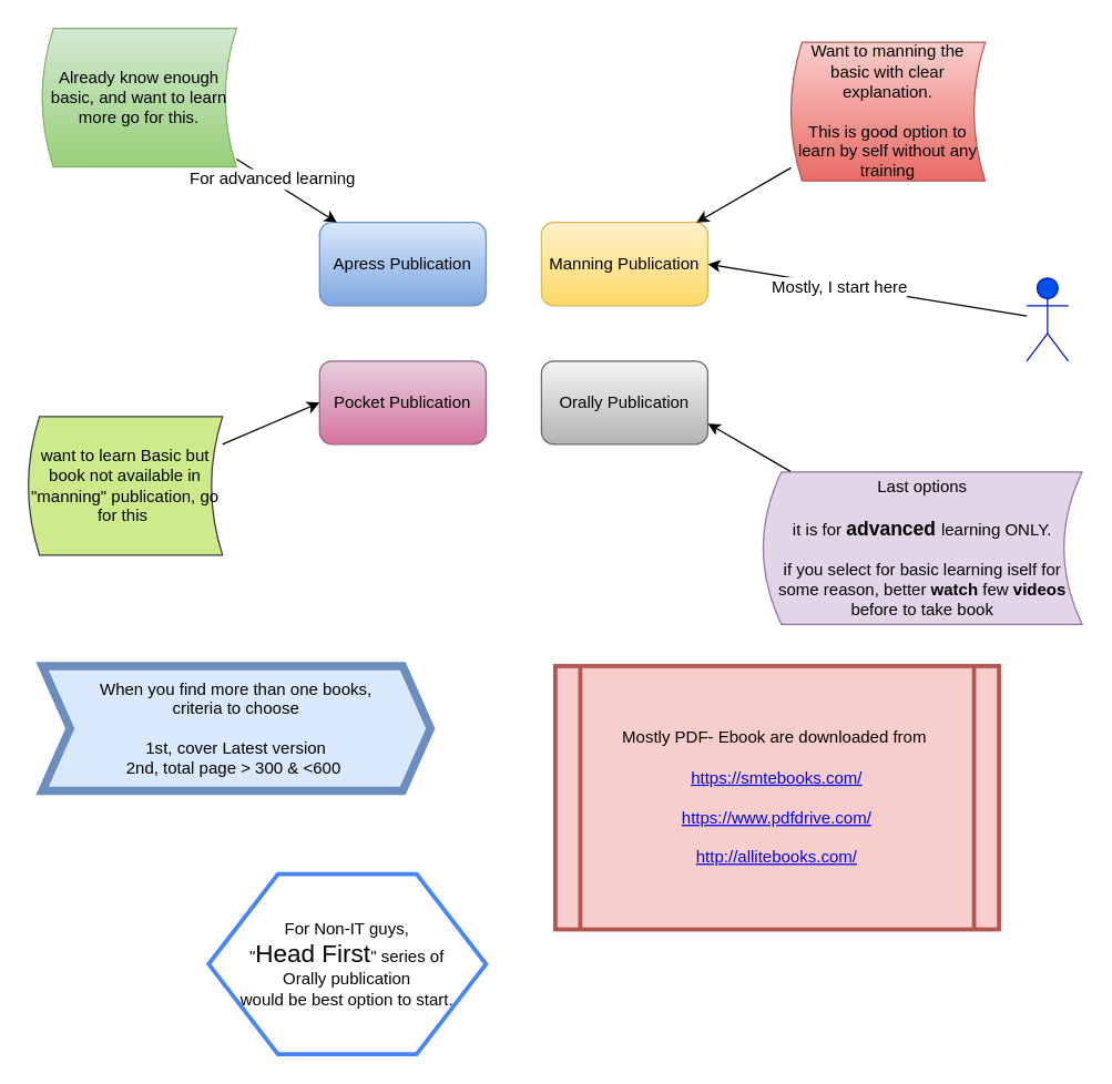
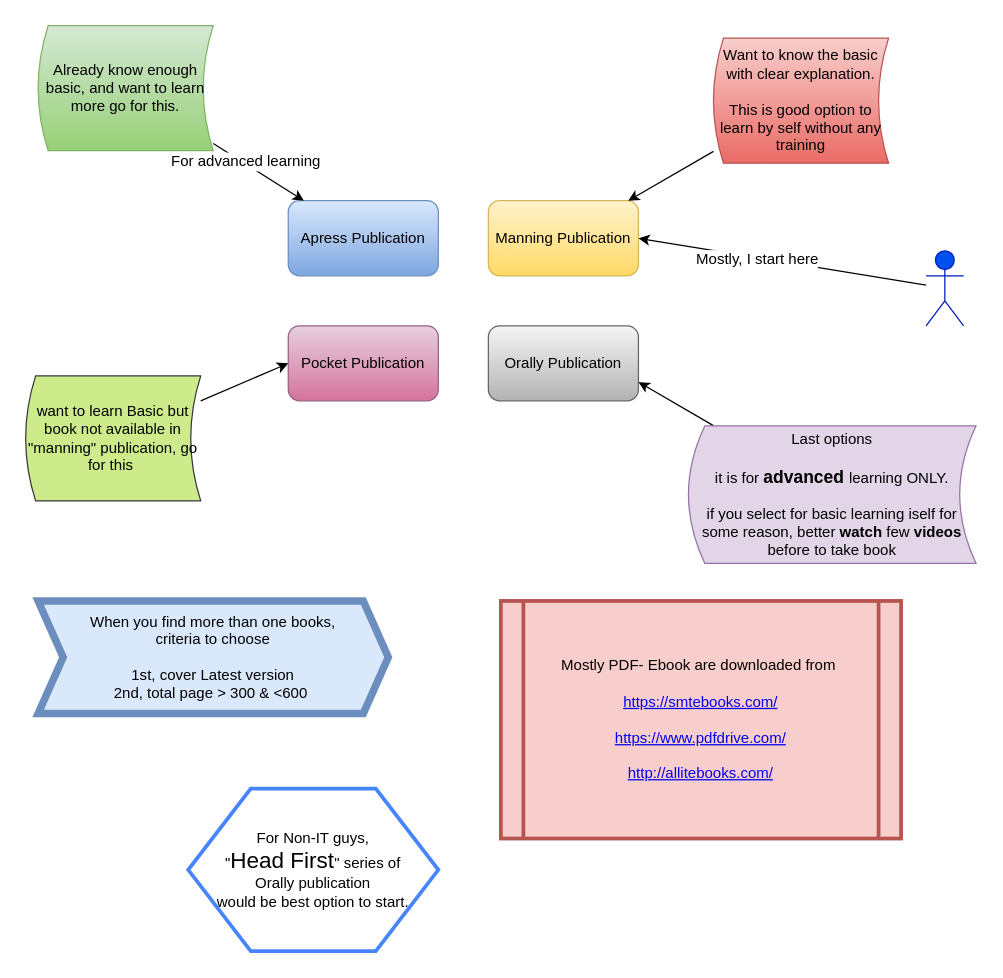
- <mxCell id="10" value="Want to manning the basic with clear explanation.&lt;br&gt;&lt;br&gt;This is good option to learn by self without any training" style="shape=dataStorage;whiteSpace=wrap;html=1;size=0.057;gradientColor=#ea6b66;fillColor=#f8cecc;strokeColor=#b85450;" parent="1" vertex="1"><mxGeometry x="570" y="30" width="140" height="100" as="geometry" /></mxCell>
+ <mxCell id="10" value="Want to know the basic with clear explanation.&lt;br&gt;&lt;br&gt;This is good option to learn by self without any training" style="shape=dataStorage;whiteSpace=wrap;html=1;size=0.057;gradientColor=#ea6b66;fillColor=#f8cecc;strokeColor=#b85450;" parent="1" vertex="1"><mxGeometry x="570" y="30" width="140" height="100" as="geometry" /></mxCell>
